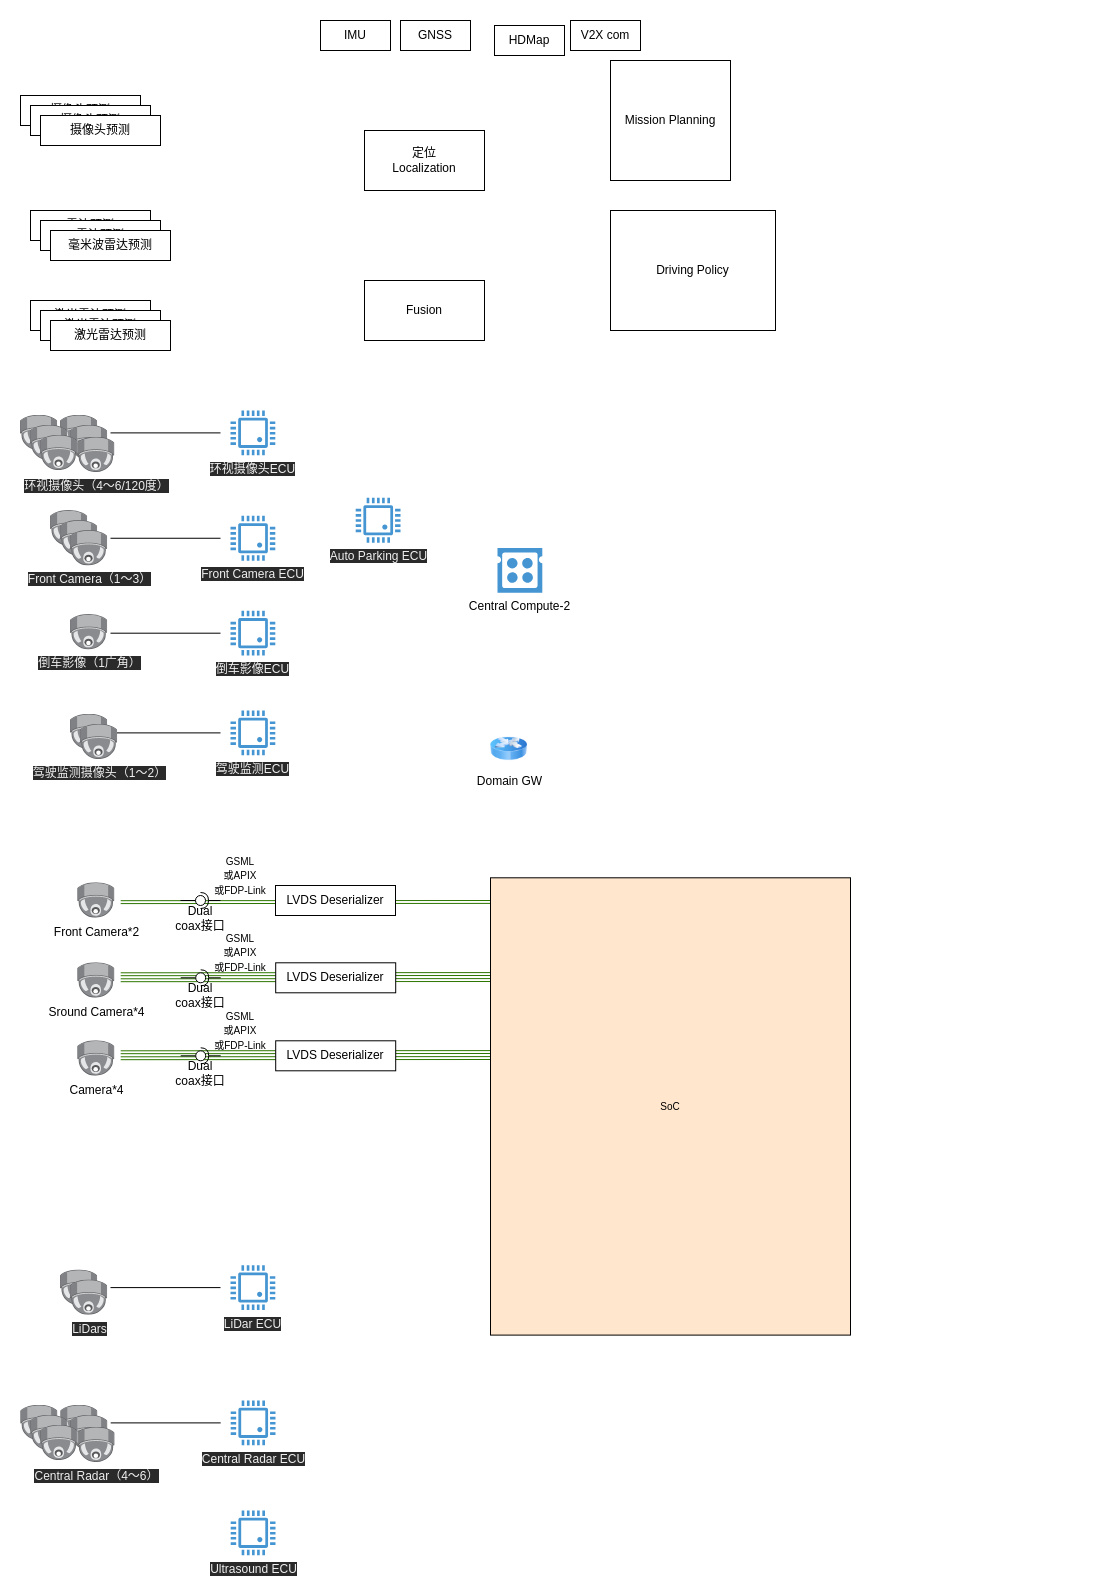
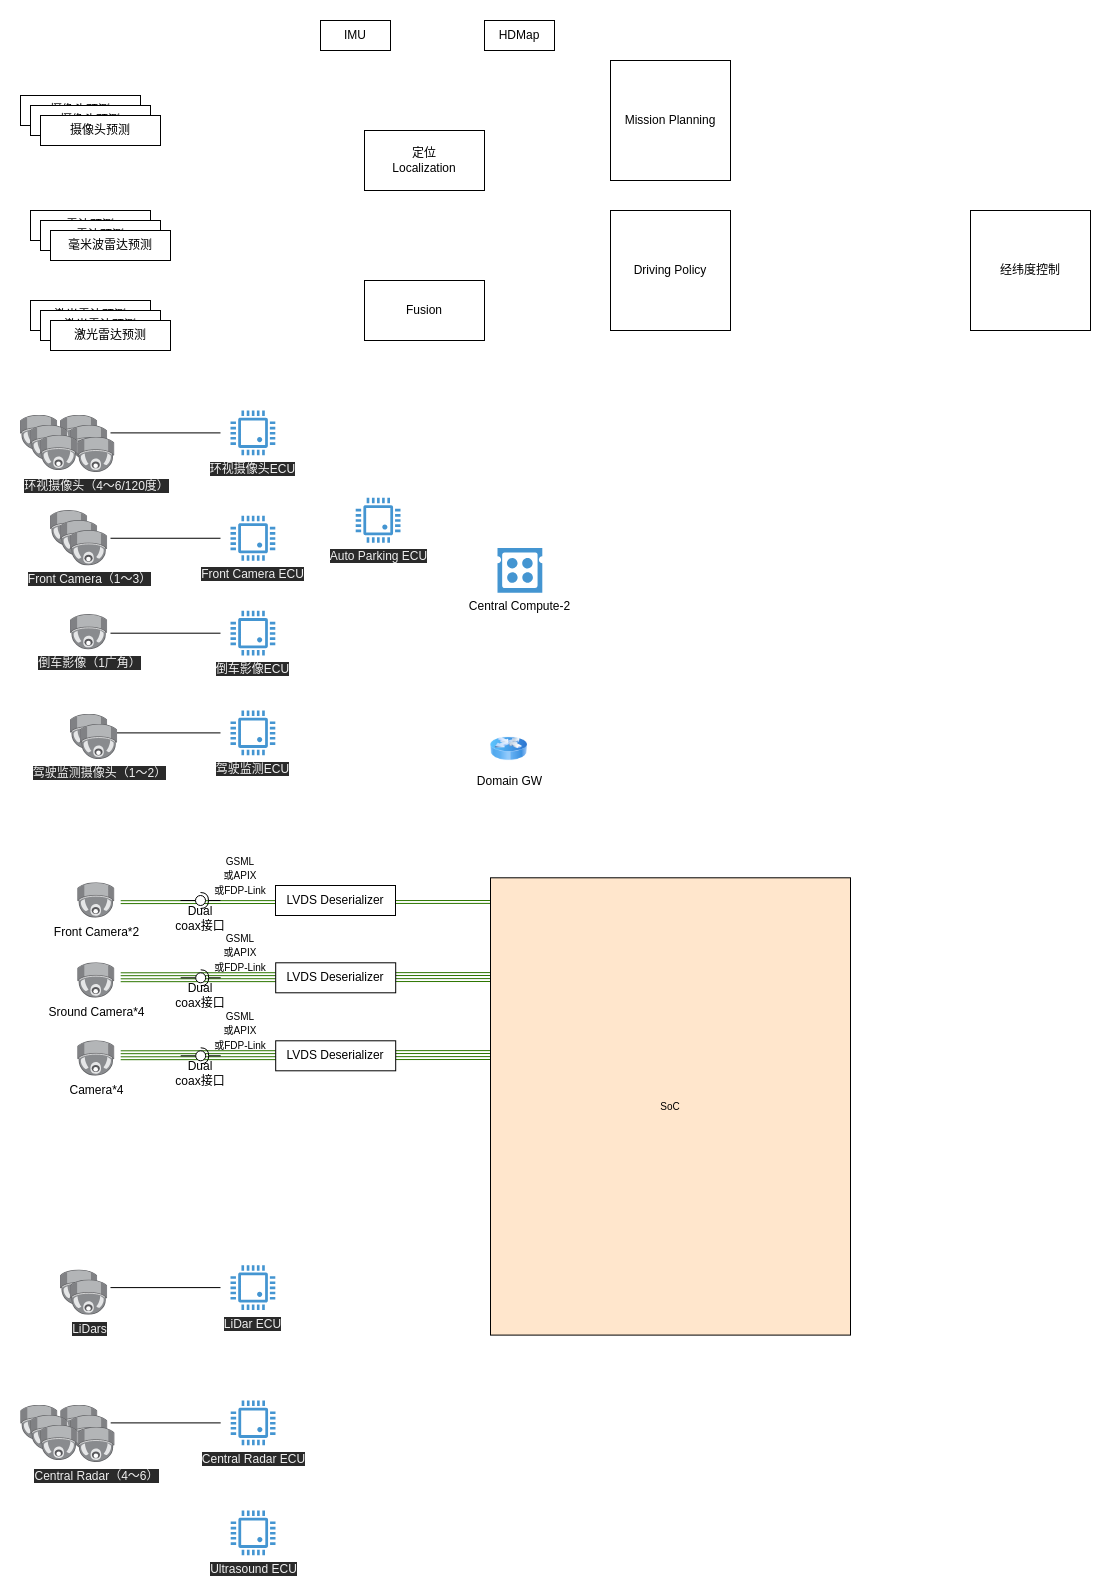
- <mxCell id="20" value="GNSS" style="rounded=0;whiteSpace=wrap;html=1;" parent="1" vertex="1"><mxGeometry x="400" width="70" height="30" as="geometry" y="20" /></mxCell>
- <mxCell id="24" value="V2X com" style="rounded=0;whiteSpace=wrap;html=1;" parent="1" vertex="1"><mxGeometry x="570" width="70" height="30" as="geometry" y="20" /></mxCell>
- <mxCell id="21" value="HDMap" style="rounded=0;whiteSpace=wrap;html=1;" parent="1" vertex="1"><mxGeometry x="494" y="25" width="70" height="30" as="geometry" /></mxCell>
+ <mxCell id="21" value="HDMap" style="rounded=0;whiteSpace=wrap;html=1;" parent="1" vertex="1"><mxGeometry x="484" width="70" height="30" as="geometry" y="20" /></mxCell>
- <mxCell id="22" value="Driving Policy" style="rounded=0;whiteSpace=wrap;html=1;" parent="1" vertex="1"><mxGeometry x="610" y="210" width="165" height="120" as="geometry" /></mxCell>
+ <mxCell id="22" value="Driving Policy" style="rounded=0;whiteSpace=wrap;html=1;" parent="1" vertex="1"><mxGeometry x="610" y="210" width="120" height="120" as="geometry" /></mxCell>
+ <mxCell id="25" value="经纬度控制" style="rounded=0;whiteSpace=wrap;html=1;" parent="1" vertex="1"><mxGeometry x="970" y="210" width="120" height="120" as="geometry" /></mxCell>
